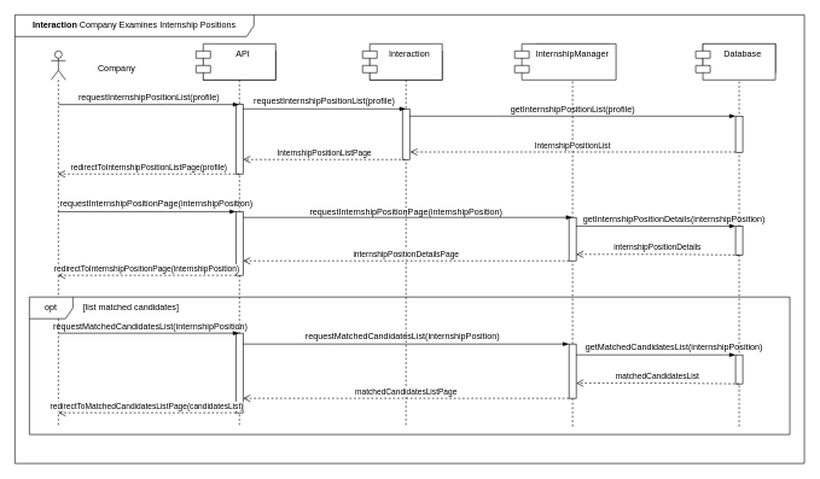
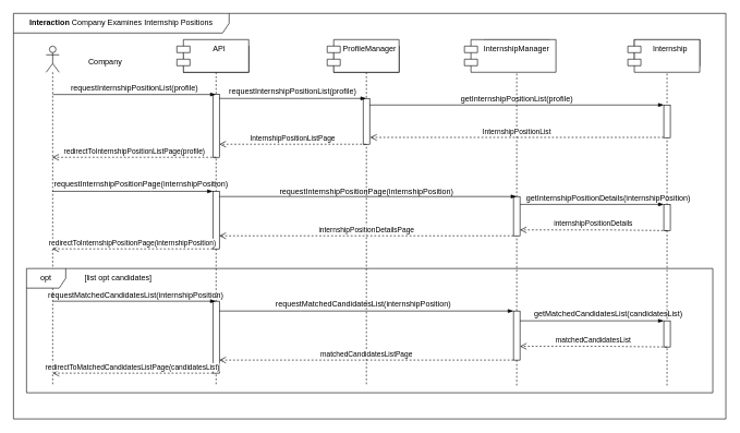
- <mxCell id="14" value="Interaction" style="shape=module;align=left;spacingLeft=20;align=center;verticalAlign=top;whiteSpace=wrap;html=1;" parent="1" vertex="1"><mxGeometry x="500" y="60" width="110" height="50" as="geometry" /></mxCell>
+ <mxCell id="14" value="ProfileManager" style="shape=module;align=left;spacingLeft=20;align=center;verticalAlign=top;whiteSpace=wrap;html=1;" parent="1" vertex="1"><mxGeometry x="500" y="60" width="110" height="50" as="geometry" /></mxCell>
- <mxCell id="20" value="Database" style="shape=module;align=left;spacingLeft=20;align=center;verticalAlign=top;whiteSpace=wrap;html=1;" parent="1" vertex="1"><mxGeometry x="960" y="60" width="110" height="50" as="geometry" /></mxCell>
+ <mxCell id="20" value="Internship" style="shape=module;align=left;spacingLeft=20;align=center;verticalAlign=top;whiteSpace=wrap;html=1;" parent="1" vertex="1"><mxGeometry x="960" y="60" width="110" height="50" as="geometry" /></mxCell>
- <mxCell id="37" value="[list matched candidates]" style="text;html=1;align=center;verticalAlign=middle;resizable=0;points=[];autosize=1;strokeColor=none;fillColor=none;" parent="1" vertex="1"><mxGeometry x="100" y="410" width="160" height="30" as="geometry" /></mxCell>
+ <mxCell id="37" value="[list opt candidates]" style="text;html=1;align=center;verticalAlign=middle;resizable=0;points=[];autosize=1;strokeColor=none;fillColor=none;" parent="1" vertex="1"><mxGeometry x="100" y="410" width="160" height="30" as="geometry" /></mxCell>
- <mxCell id="44" value="getMatchedCandidatesList(internshipPosition)" style="text;html=1;align=center;verticalAlign=middle;resizable=0;points=[];autosize=1;strokeColor=none;fillColor=none;" parent="1" vertex="1"><mxGeometry x="790" y="465" width="280" height="30" as="geometry" /></mxCell>
+ <mxCell id="44" value="getMatchedCandidatesList(candidatesList)" style="text;html=1;align=center;verticalAlign=middle;resizable=0;points=[];autosize=1;strokeColor=none;fillColor=none;" parent="1" vertex="1"><mxGeometry x="790" y="465" width="280" height="30" as="geometry" /></mxCell>
